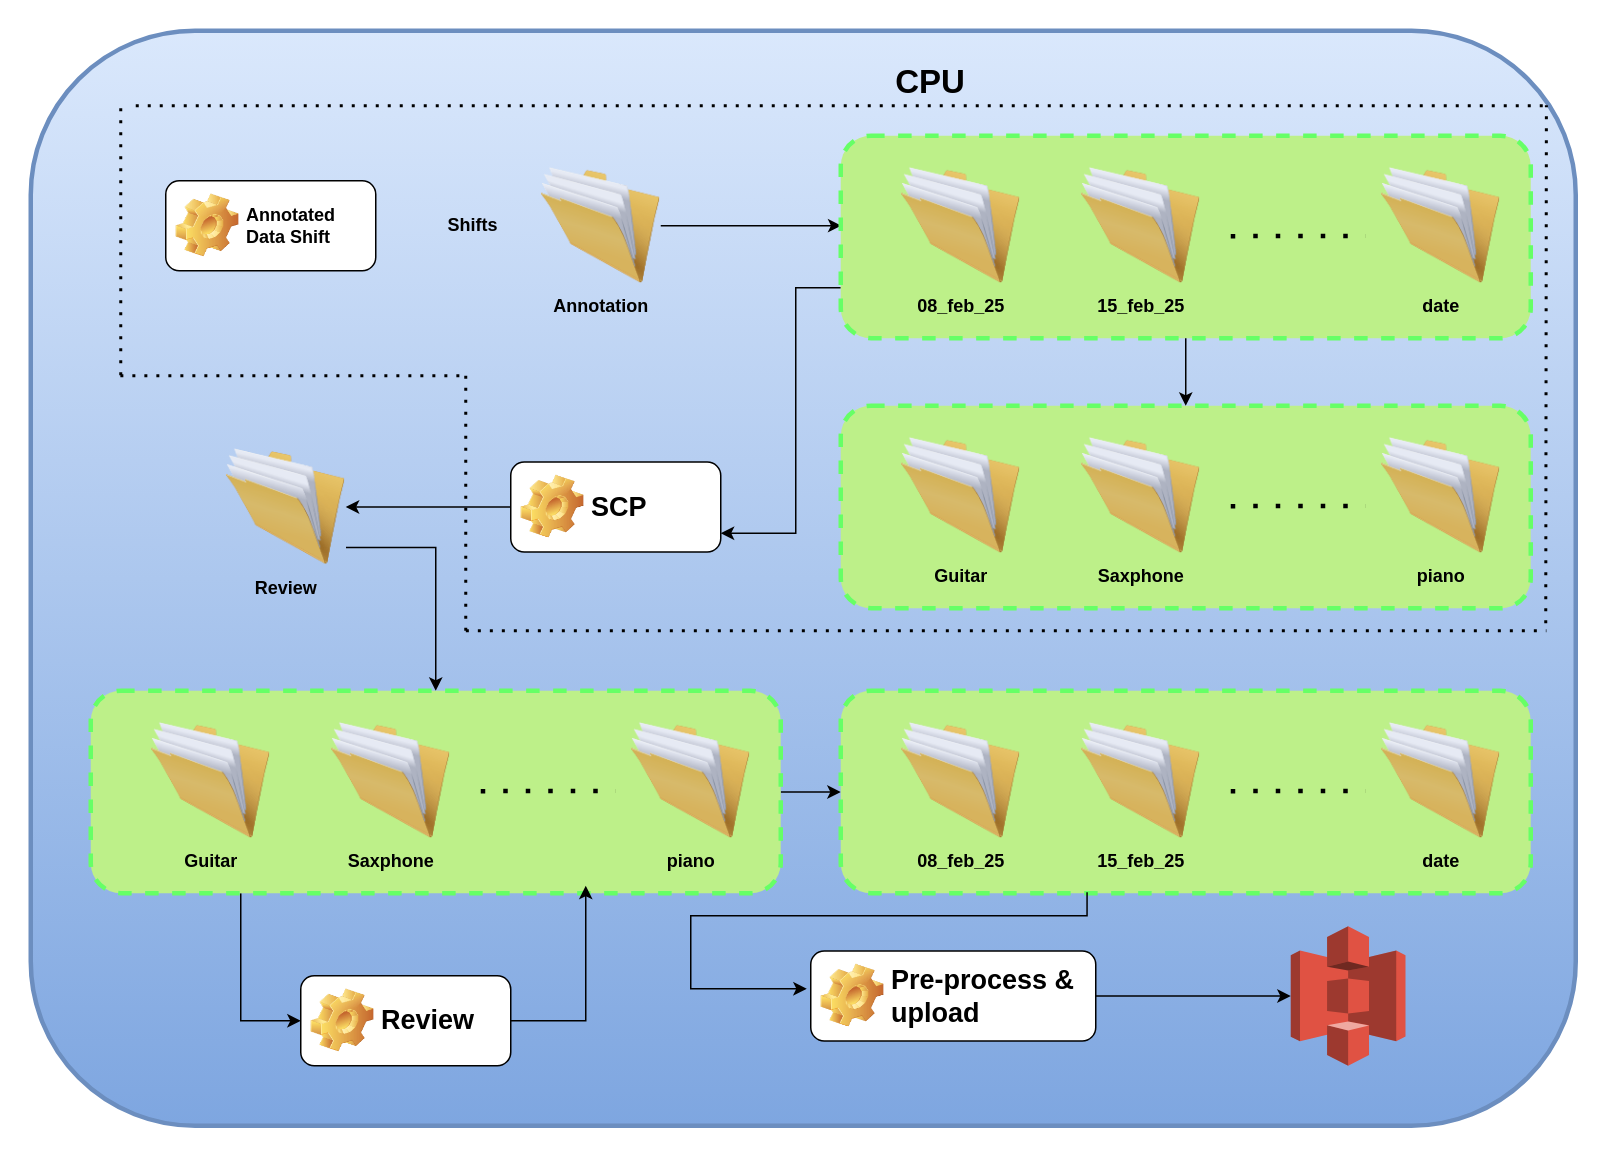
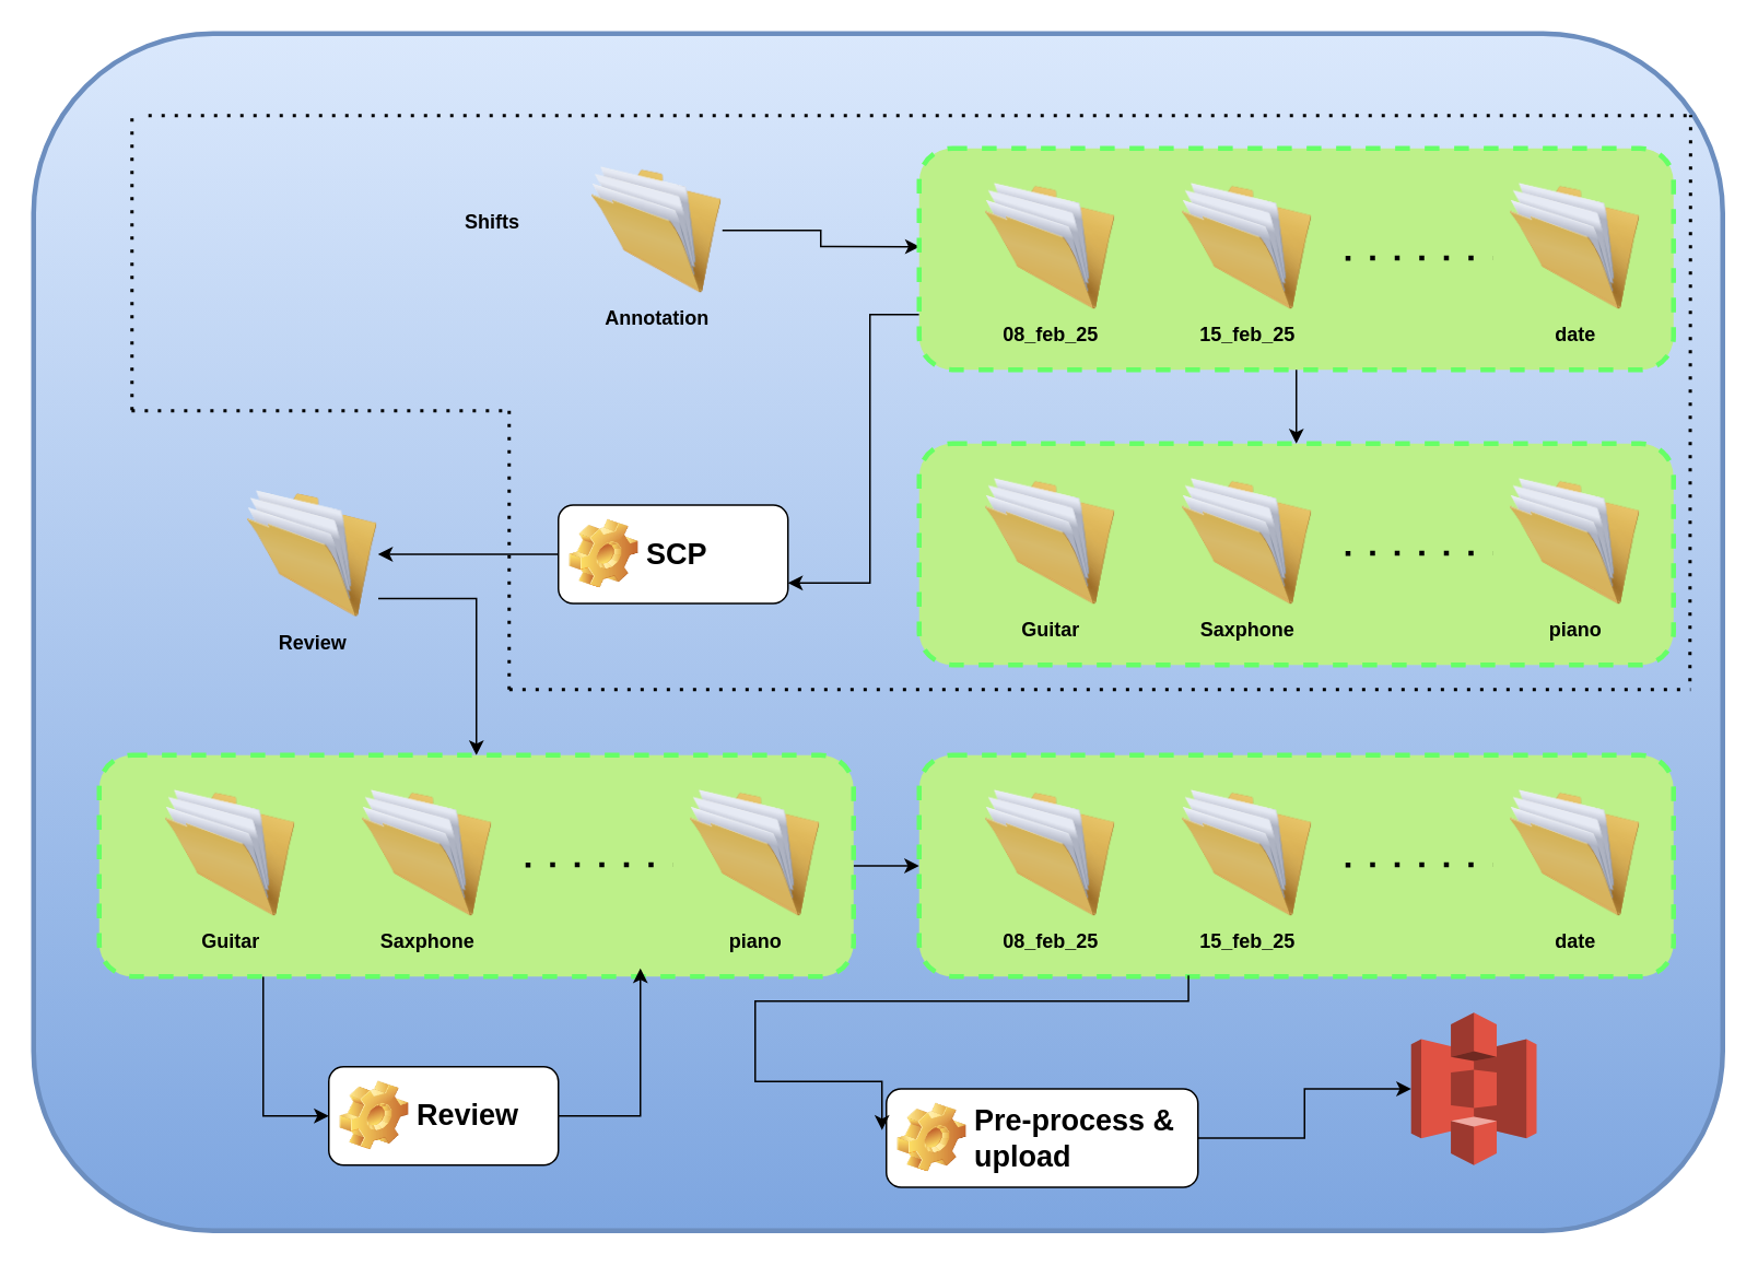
- <mxCell id="47" value="&lt;b&gt;CPU&lt;/b&gt;" style="text;html=1;align=center;verticalAlign=middle;whiteSpace=wrap;rounded=0;fontSize=22;" vertex="1" parent="1"><mxGeometry x="590" y="40" width="60" height="30" as="geometry" /></mxCell>
- <mxCell id="3" value="Annotated Data Shift" style="label;whiteSpace=wrap;html=1;image=img/clipart/Gear_128x128.png" vertex="1" parent="1"><mxGeometry x="110" y="120" width="140" height="60" as="geometry" /></mxCell>
- <mxCell id="5" value="&lt;b&gt;Shifts&lt;/b&gt;" style="text;html=1;align=center;verticalAlign=middle;whiteSpace=wrap;rounded=0;" vertex="1" parent="1"><mxGeometry x="285" y="135" width="60" height="30" as="geometry" /></mxCell>
+ <mxCell id="5" value="&lt;b&gt;Shifts&lt;/b&gt;" style="text;html=1;align=center;verticalAlign=middle;whiteSpace=wrap;rounded=0;" vertex="1" parent="1"><mxGeometry x="270" y="120" width="60" height="30" as="geometry" /></mxCell>
- <mxCell id="4" value="&lt;span&gt;&lt;b&gt;Annotation&lt;/b&gt;&lt;/span&gt;" style="image;html=1;image=img/lib/clip_art/general/Full_Folder_128x128.png;labelBackgroundColor=none;" vertex="1" parent="1"><mxGeometry x="360" y="110" width="80" height="80" as="geometry" /></mxCell>
+ <mxCell id="4" value="&lt;span&gt;&lt;b&gt;Annotation&lt;/b&gt;&lt;/span&gt;" style="image;html=1;image=img/lib/clip_art/general/Full_Folder_128x128.png;labelBackgroundColor=none;" vertex="1" parent="1"><mxGeometry x="360" y="100" width="80" height="80" as="geometry" /></mxCell>
- <mxCell id="38" value="&lt;span style=&quot;font-size: 18px;&quot;&gt;Pre-process &amp;amp; upload&lt;/span&gt;" style="label;whiteSpace=wrap;html=1;image=img/clipart/Gear_128x128.png" vertex="1" parent="1"><mxGeometry x="540" y="633.5" width="190" height="60" as="geometry" /></mxCell>
+ <mxCell id="38" value="&lt;span style=&quot;font-size: 18px;&quot;&gt;Pre-process &amp;amp; upload&lt;/span&gt;" style="label;whiteSpace=wrap;html=1;image=img/clipart/Gear_128x128.png" vertex="1" parent="1"><mxGeometry x="540" y="663.5" width="190" height="60" as="geometry" /></mxCell>
